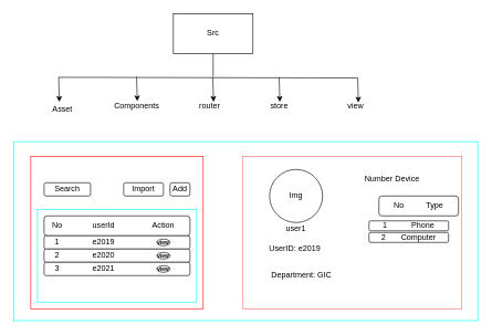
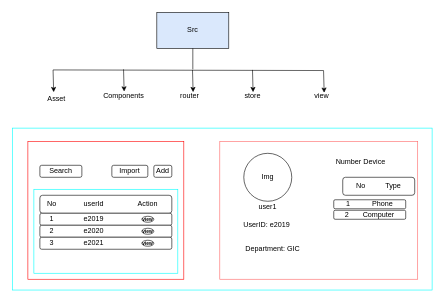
- <mxCell id="33" value="Src" style="rounded=0;whiteSpace=wrap;html=1;" parent="1" vertex="1"><mxGeometry x="261" y="20" width="120" height="60" as="geometry" /></mxCell>
+ <mxCell id="33" value="Src" style="rounded=0;whiteSpace=wrap;html=1;fillColor=#dae8fc;" parent="1" vertex="1"><mxGeometry x="261" y="20" width="120" height="60" as="geometry" /></mxCell>
- <mxCell id="29" value="Number Device" style="text;html=1;strokeColor=none;fillColor=none;align=center;verticalAlign=middle;whiteSpace=wrap;rounded=0;" parent="1" vertex="1"><mxGeometry x="546" y="255" width="90" height="30" as="geometry" /></mxCell>
+ <mxCell id="29" value="Number Device" style="text;html=1;strokeColor=none;fillColor=none;align=center;verticalAlign=middle;whiteSpace=wrap;rounded=0;" parent="1" vertex="1"><mxGeometry x="556" y="255" width="90" height="30" as="geometry" /></mxCell>
